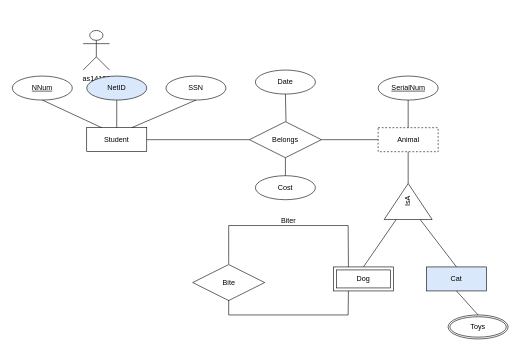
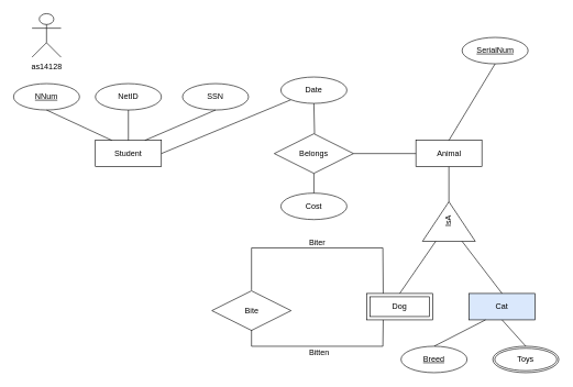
- <mxCell id="2" value="as14128" style="shape=umlActor;verticalLabelPosition=bottom;verticalAlign=top;html=1;outlineConnect=0;" parent="1" vertex="1"><mxGeometry x="138" y="50" width="44" height="66" as="geometry" /></mxCell>
+ <mxCell id="2" value="as14128" style="shape=umlActor;verticalLabelPosition=bottom;verticalAlign=top;html=1;outlineConnect=0;" parent="1" vertex="1"><mxGeometry x="48" y="20" width="44" height="66" as="geometry" /></mxCell>
- <mxCell id="31" value="NetID" style="ellipse;whiteSpace=wrap;html=1;align=center;fillColor=#dae8fc;" parent="1" vertex="1"><mxGeometry x="144" y="126" width="100" height="40" as="geometry" /></mxCell>
+ <mxCell id="31" value="NetID" style="ellipse;whiteSpace=wrap;html=1;align=center;" parent="1" vertex="1"><mxGeometry x="144" y="126" width="100" height="40" as="geometry" /></mxCell>
- <mxCell id="11" value="SerialNum" style="ellipse;whiteSpace=wrap;html=1;align=center;fontStyle=4;" parent="1" vertex="1"><mxGeometry x="629.5" y="126" width="100" height="40" as="geometry" /></mxCell>
+ <mxCell id="11" value="SerialNum" style="ellipse;whiteSpace=wrap;html=1;align=center;fontStyle=4;" parent="1" vertex="1"><mxGeometry x="699.5" y="56" width="100" height="40" as="geometry" /></mxCell>
- <mxCell id="26" value="" style="endArrow=none;html=1;rounded=0;exitX=1;exitY=0.5;exitDx=0;exitDy=0;entryX=0;entryY=0.5;entryDx=0;entryDy=0;" parent="1" source="3" target="5" edge="1"><mxGeometry relative="1" as="geometry"><mxPoint x="248" y="233" as="sourcePoint" /><mxPoint x="408" y="233" as="targetPoint" /></mxGeometry></mxCell>
+ <mxCell id="26" value="" style="endArrow=none;html=1;rounded=0;exitX=1;exitY=0.5;exitDx=0;exitDy=0;" parent="1" source="3" target="28" edge="1"><mxGeometry relative="1" as="geometry"><mxPoint x="248" y="233" as="sourcePoint" /><mxPoint x="408" y="233" as="targetPoint" /></mxGeometry></mxCell>
- <mxCell id="4" value="Animal" style="whiteSpace=wrap;html=1;align=center;dashed=1;" parent="1" vertex="1"><mxGeometry x="629.5" y="212" width="100" height="40" as="geometry" /></mxCell>
+ <mxCell id="4" value="Animal" style="whiteSpace=wrap;html=1;align=center;" parent="1" vertex="1"><mxGeometry x="629.5" y="212" width="100" height="40" as="geometry" /></mxCell>
+ <mxCell id="20" value="" style="endArrow=none;html=1;rounded=0;entryX=0.25;entryY=1;entryDx=0;entryDy=0;exitX=0.5;exitY=0;exitDx=0;exitDy=0;" parent="1" source="34" target="14" edge="1"><mxGeometry relative="1" as="geometry"><mxPoint x="654" y="524" as="sourcePoint" /><mxPoint x="752" y="496" as="targetPoint" /></mxGeometry></mxCell>
+ <mxCell id="25" value="Bitten" style="text;strokeColor=none;fillColor=none;spacingLeft=4;spacingRight=4;overflow=hidden;rotatable=0;points=[[0,0.5],[1,0.5]];portConstraint=eastwest;fontSize=12;" parent="1" vertex="1"><mxGeometry x="462" y="520" width="40" height="30" as="geometry" /></mxCell>
+ <mxCell id="34" value="Breed" style="ellipse;whiteSpace=wrap;html=1;align=center;fontStyle=4;" parent="1" vertex="1"><mxGeometry x="607" y="524" width="100" height="40" as="geometry" /></mxCell>
